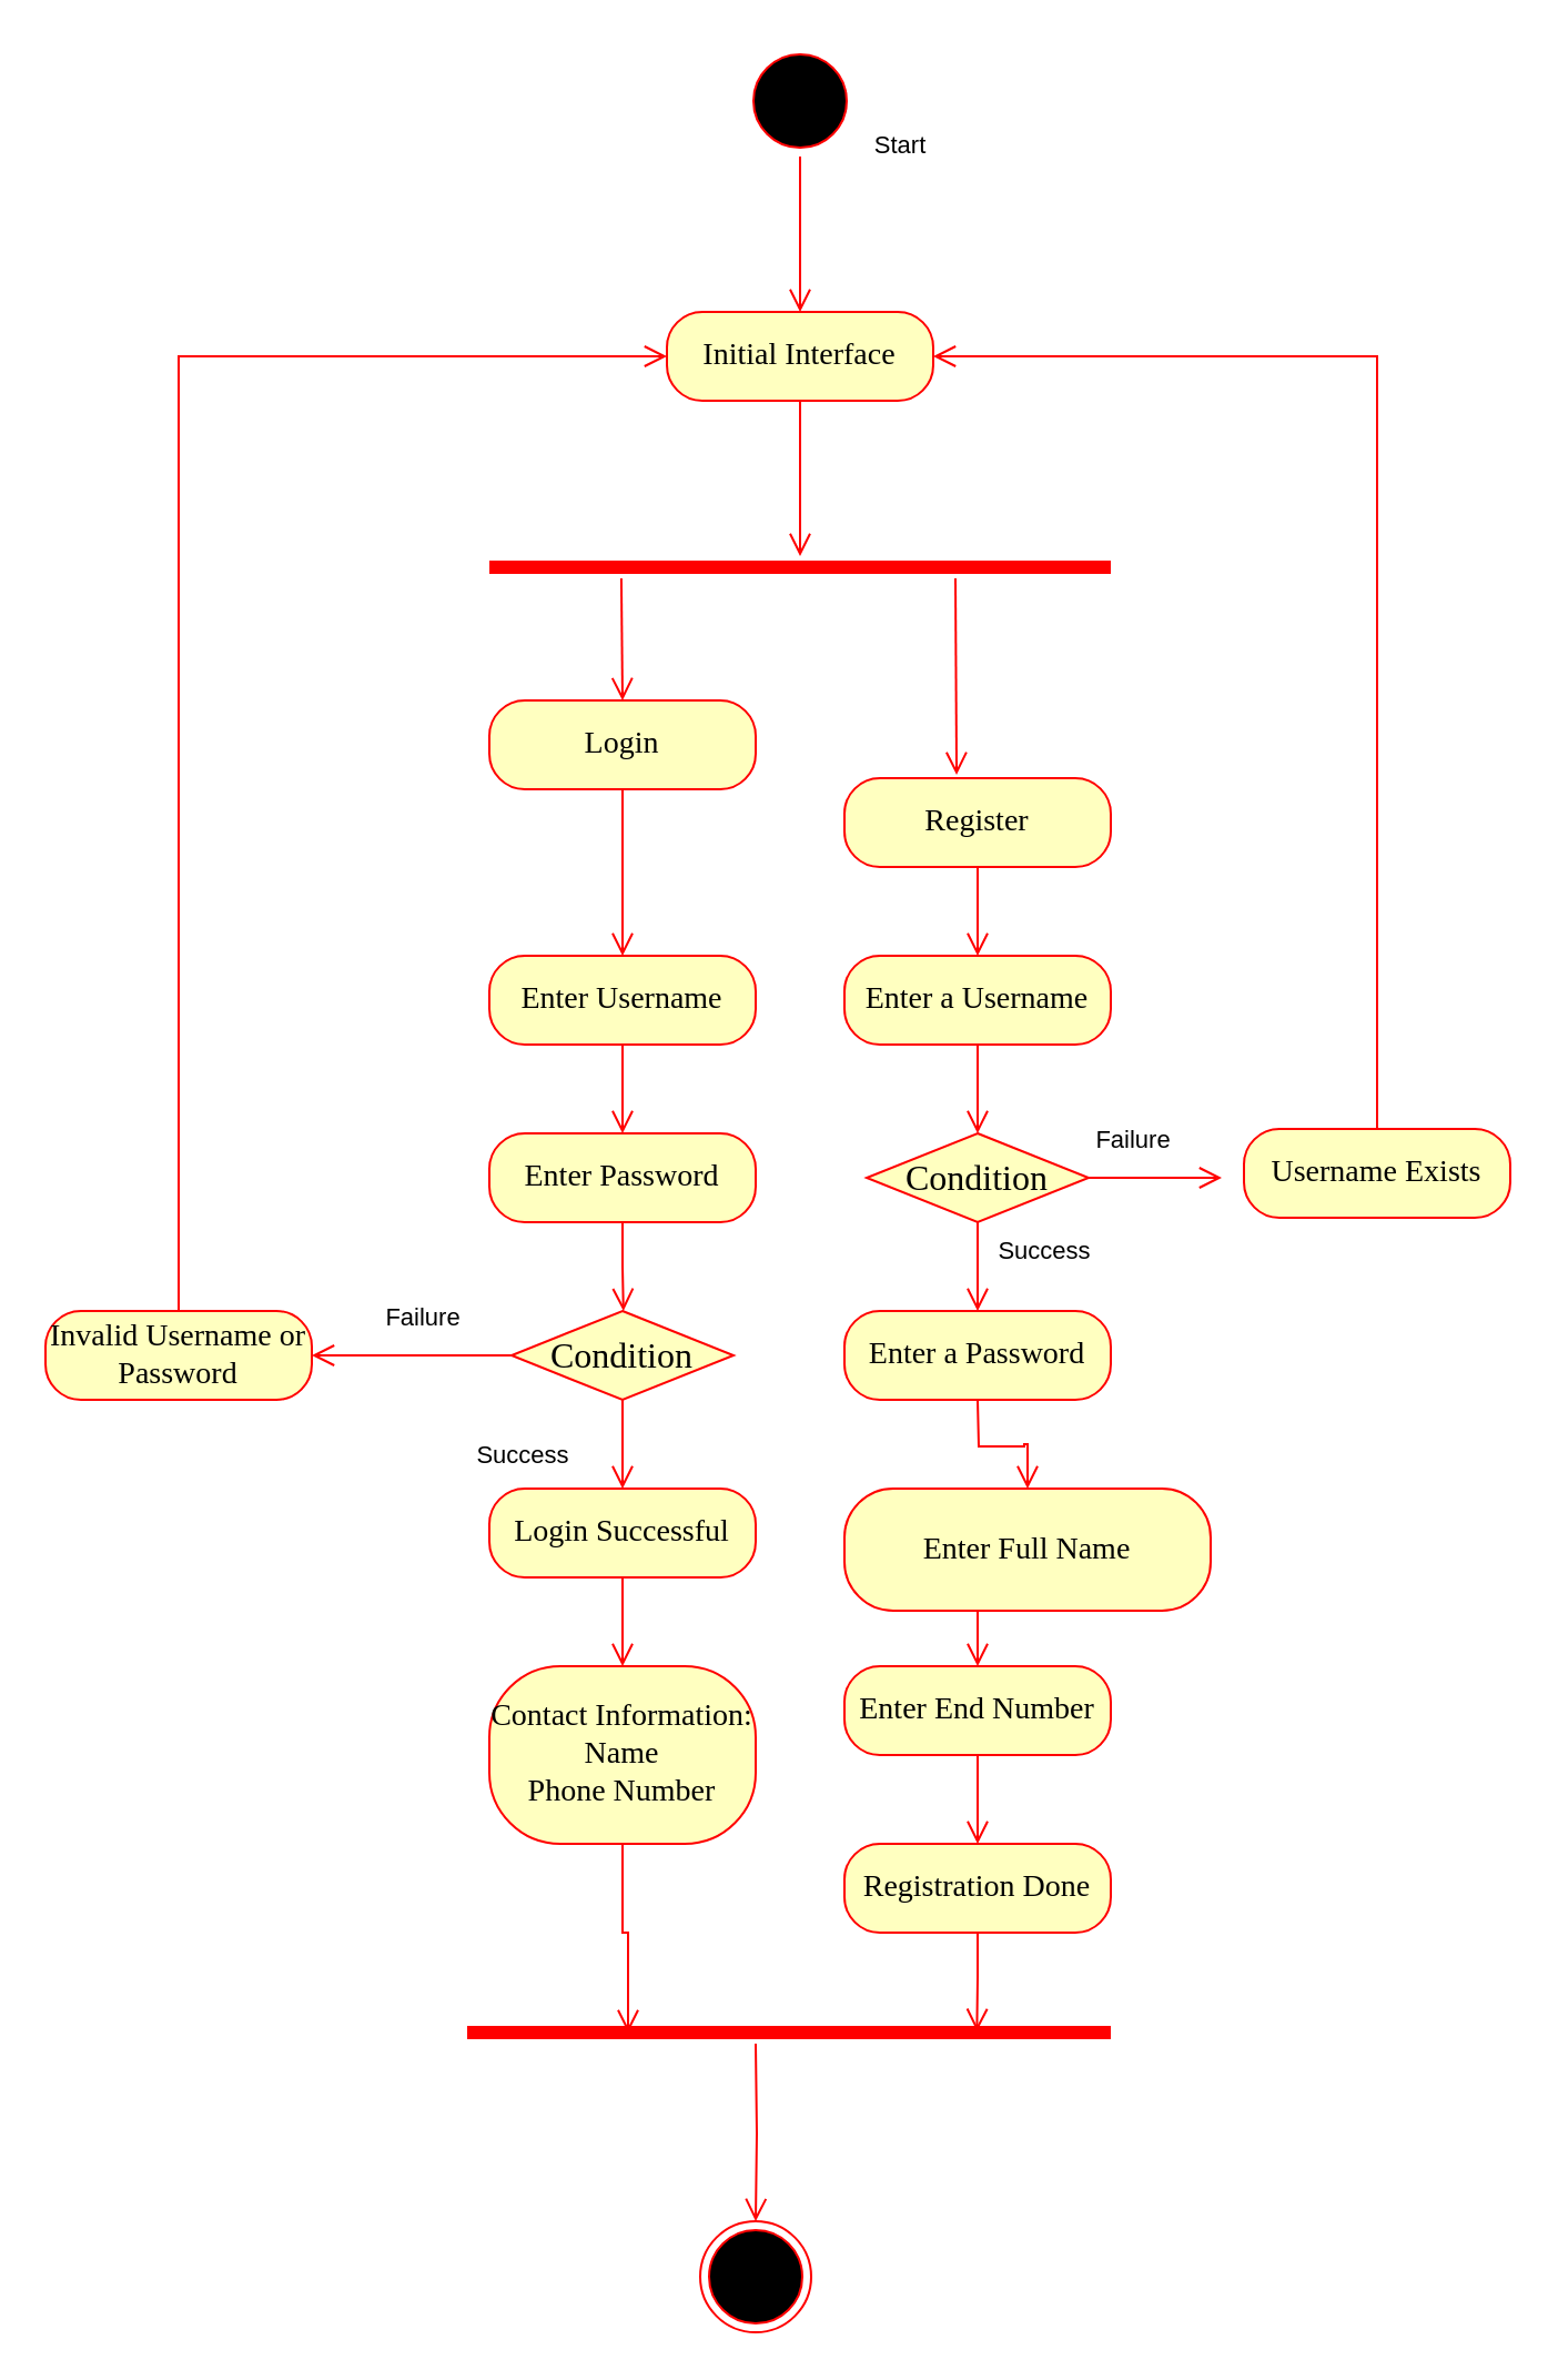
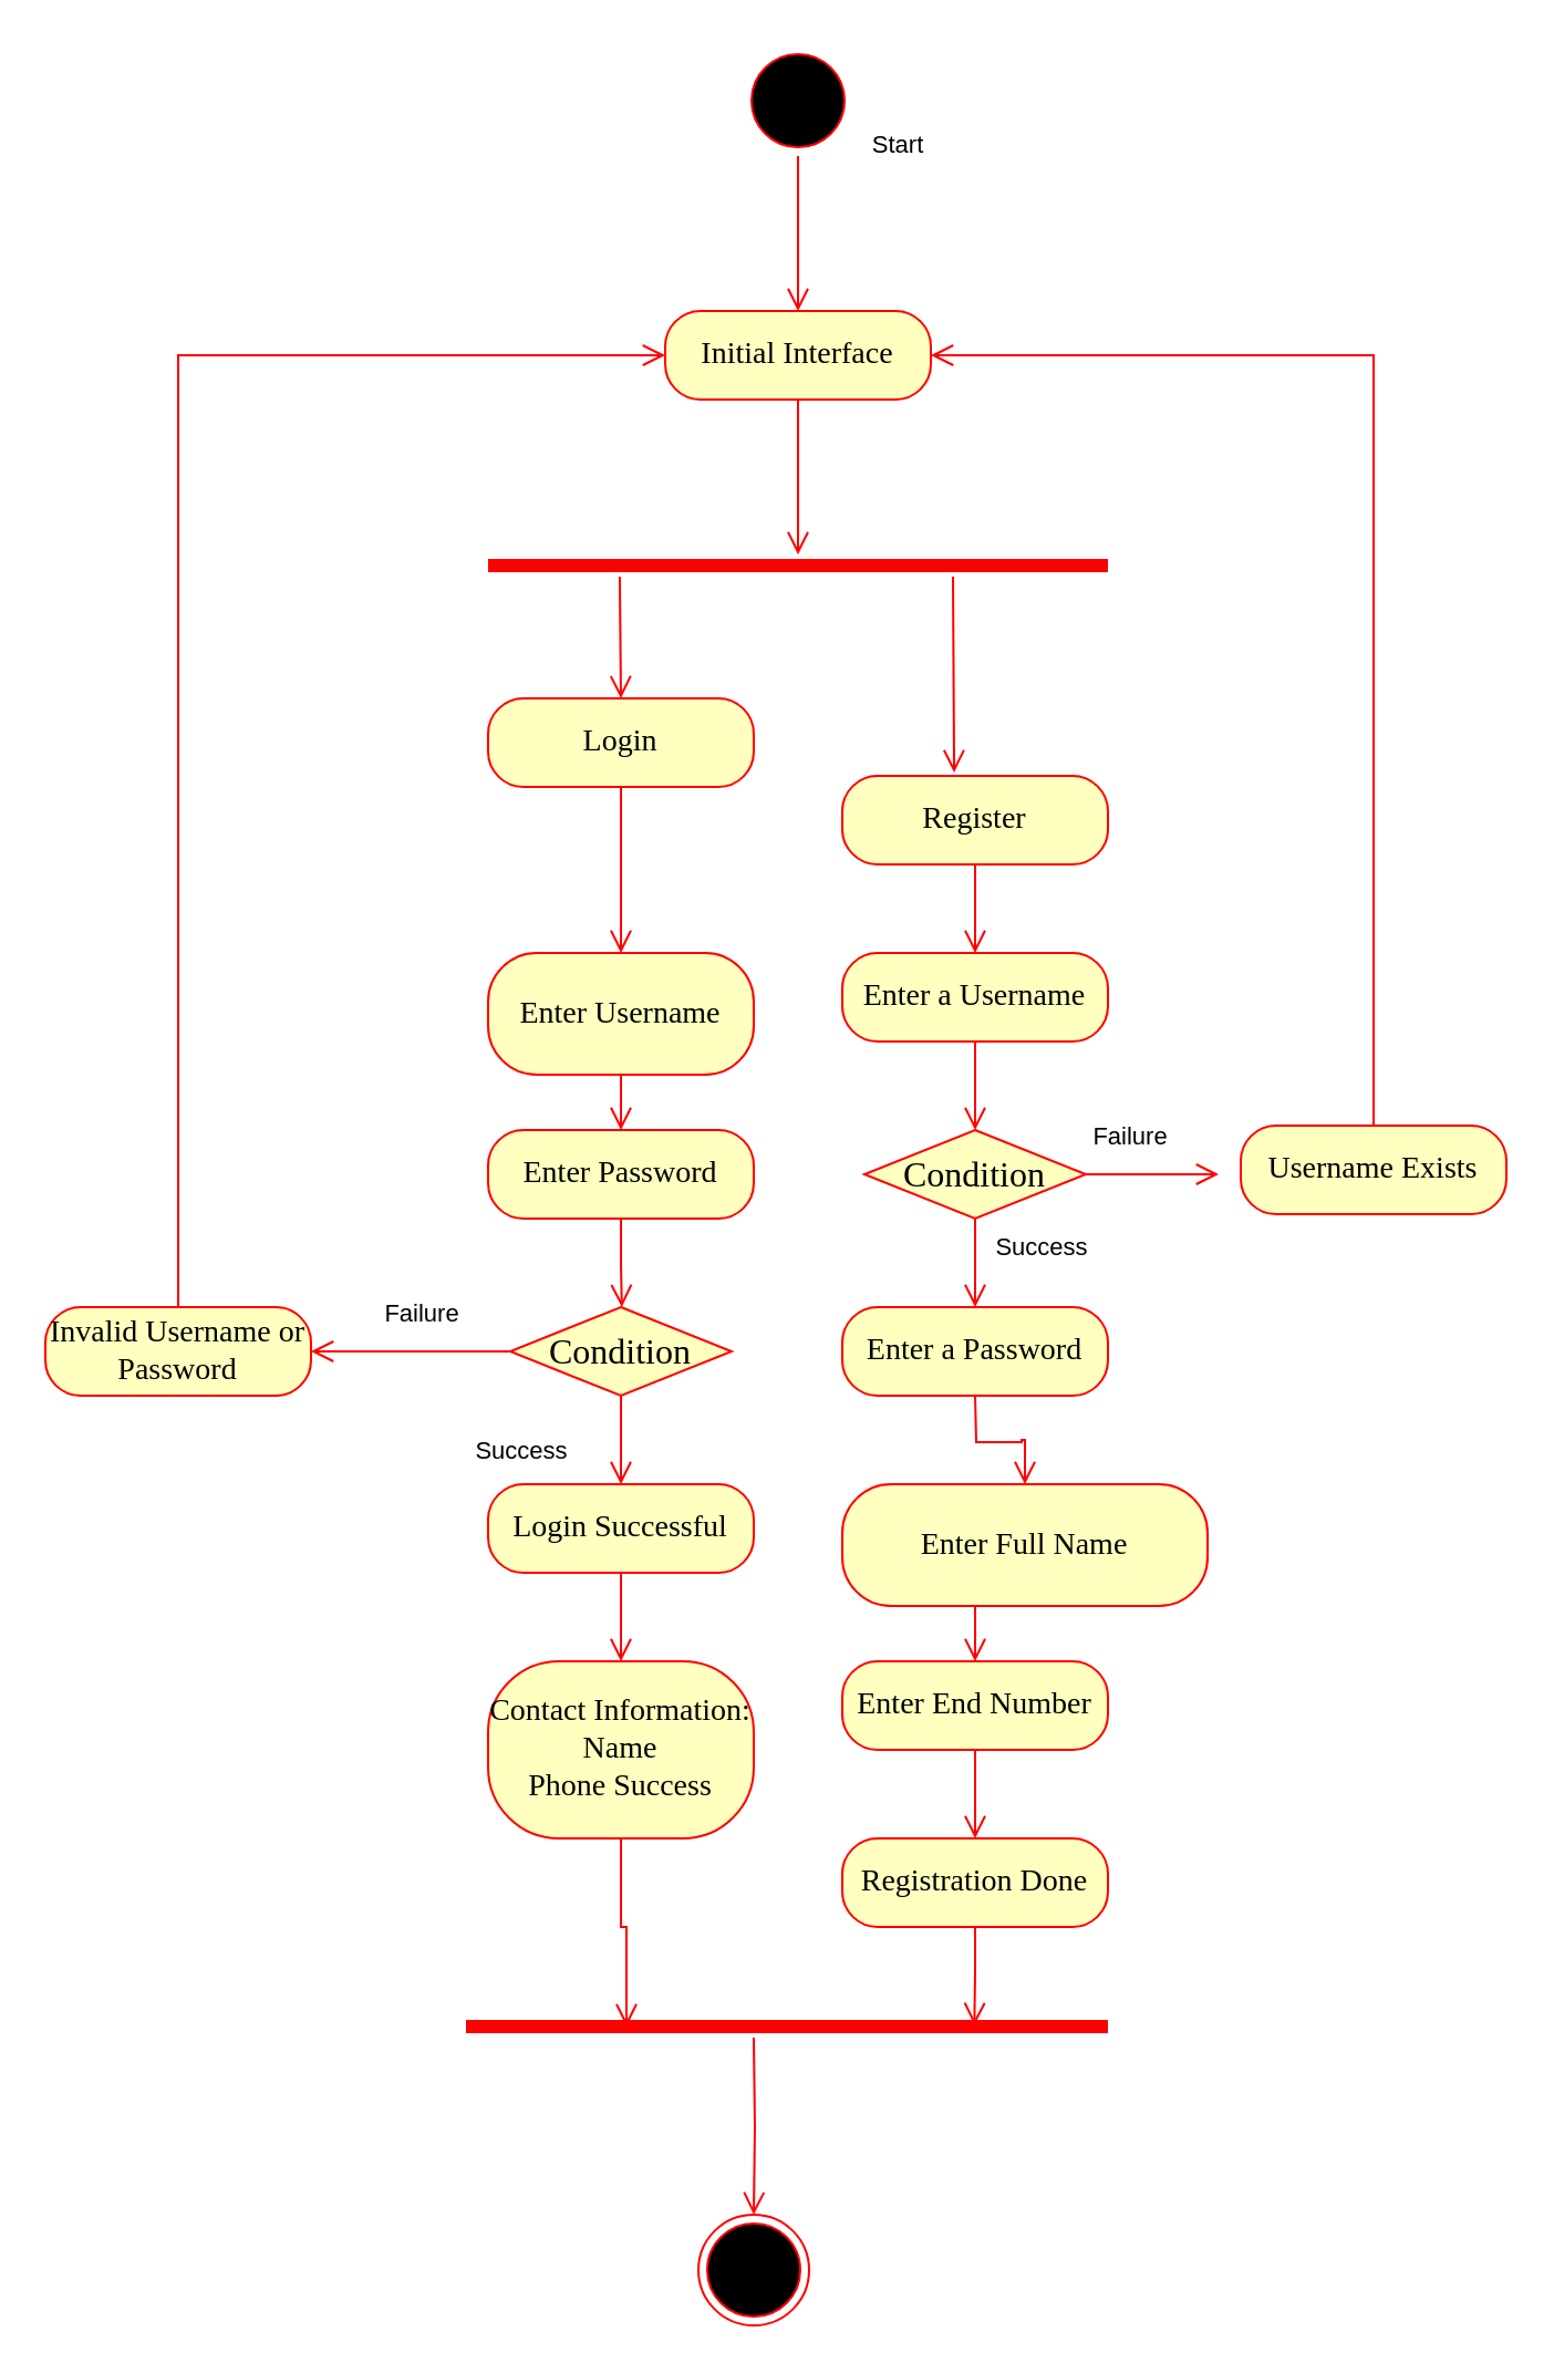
- <mxCell id="15" value="&lt;font face=&quot;Comic Sans MS&quot;&gt;&lt;span style=&quot;font-size: 14px;&quot;&gt;Enter Username&lt;/span&gt;&lt;/font&gt;" style="rounded=1;whiteSpace=wrap;html=1;arcSize=40;fontColor=#000000;fillColor=#ffffc0;strokeColor=#ff0000;" vertex="1" parent="1"><mxGeometry x="220" y="430" width="120" height="40" as="geometry" /></mxCell>
+ <mxCell id="15" value="&lt;font face=&quot;Comic Sans MS&quot;&gt;&lt;span style=&quot;font-size: 14px;&quot;&gt;Enter Username&lt;/span&gt;&lt;/font&gt;" style="rounded=1;whiteSpace=wrap;html=1;arcSize=40;fontColor=#000000;fillColor=#ffffc0;strokeColor=#ff0000;" vertex="1" parent="1"><mxGeometry x="220" y="430" width="120" height="55" as="geometry" /></mxCell>
- <mxCell id="41" value="&lt;font face=&quot;Comic Sans MS&quot;&gt;&lt;span style=&quot;font-size: 14px;&quot;&gt;Contact Information:&lt;br&gt;Name&lt;br&gt;Phone Number&lt;br&gt;&lt;/span&gt;&lt;/font&gt;" style="rounded=1;whiteSpace=wrap;html=1;arcSize=40;fontColor=#000000;fillColor=#ffffc0;strokeColor=#ff0000;" vertex="1" parent="1"><mxGeometry x="220" y="750" width="120" height="80" as="geometry" /></mxCell>
+ <mxCell id="41" value="&lt;font face=&quot;Comic Sans MS&quot;&gt;&lt;span style=&quot;font-size: 14px;&quot;&gt;Contact Information:&lt;br&gt;Name&lt;br&gt;Phone Success&lt;br&gt;&lt;/span&gt;&lt;/font&gt;" style="rounded=1;whiteSpace=wrap;html=1;arcSize=40;fontColor=#000000;fillColor=#ffffc0;strokeColor=#ff0000;" vertex="1" parent="1"><mxGeometry x="220" y="750" width="120" height="80" as="geometry" /></mxCell>
